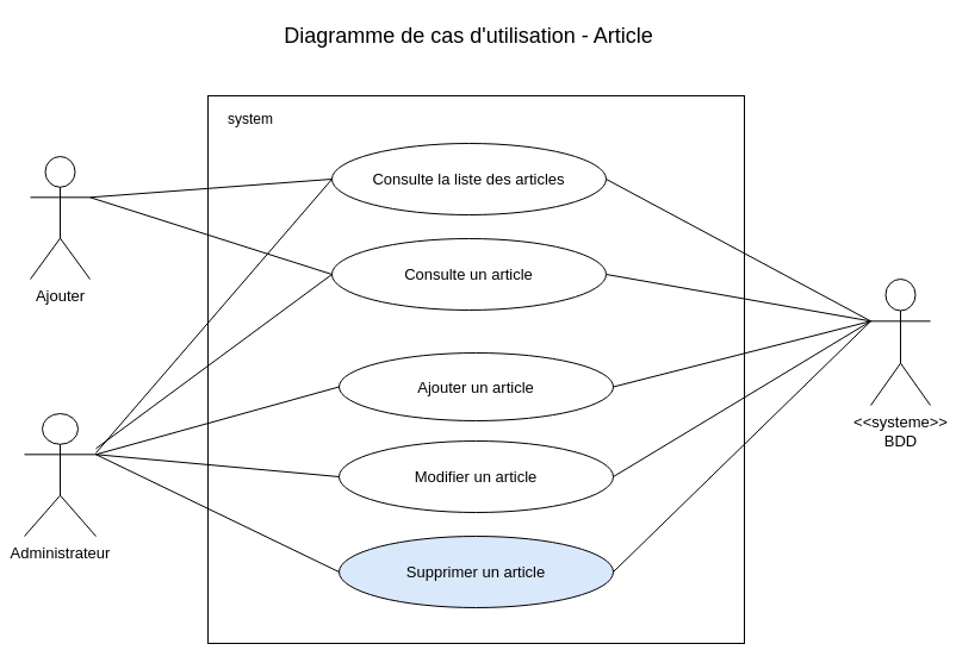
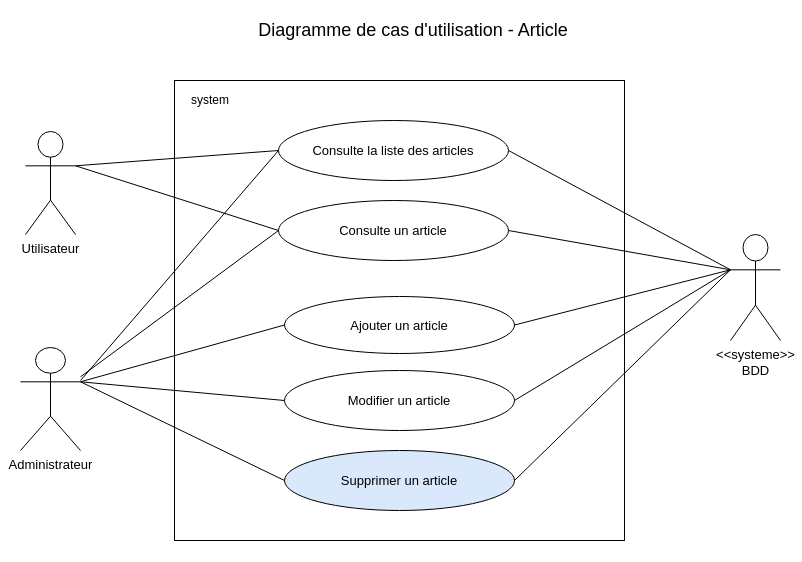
- <mxCell id="4" value="Diagramme de cas d'utilisation - Article" style="text;html=1;strokeColor=none;fillColor=none;align=center;verticalAlign=middle;whiteSpace=wrap;rounded=0;fontSize=18;" parent="1" vertex="1"><mxGeometry x="223" y="20" width="340" height="20" as="geometry" /></mxCell>
+ <mxCell id="4" value="Diagramme de cas d'utilisation - Article" style="text;html=1;strokeColor=none;fillColor=none;align=center;verticalAlign=middle;whiteSpace=wrap;rounded=0;fontSize=18;" parent="1" vertex="1"><mxGeometry x="243" y="20" width="340" height="20" as="geometry" /></mxCell>
- <mxCell id="5" value="Ajouter" style="shape=umlActor;verticalLabelPosition=bottom;labelBackgroundColor=#ffffff;verticalAlign=top;html=1;fontSize=13;" parent="1" vertex="1"><mxGeometry x="25" y="131" width="50" height="103" as="geometry" /></mxCell>
+ <mxCell id="5" value="Utilisateur" style="shape=umlActor;verticalLabelPosition=bottom;labelBackgroundColor=#ffffff;verticalAlign=top;html=1;fontSize=13;" parent="1" vertex="1"><mxGeometry x="25" y="131" width="50" height="103" as="geometry" /></mxCell>
